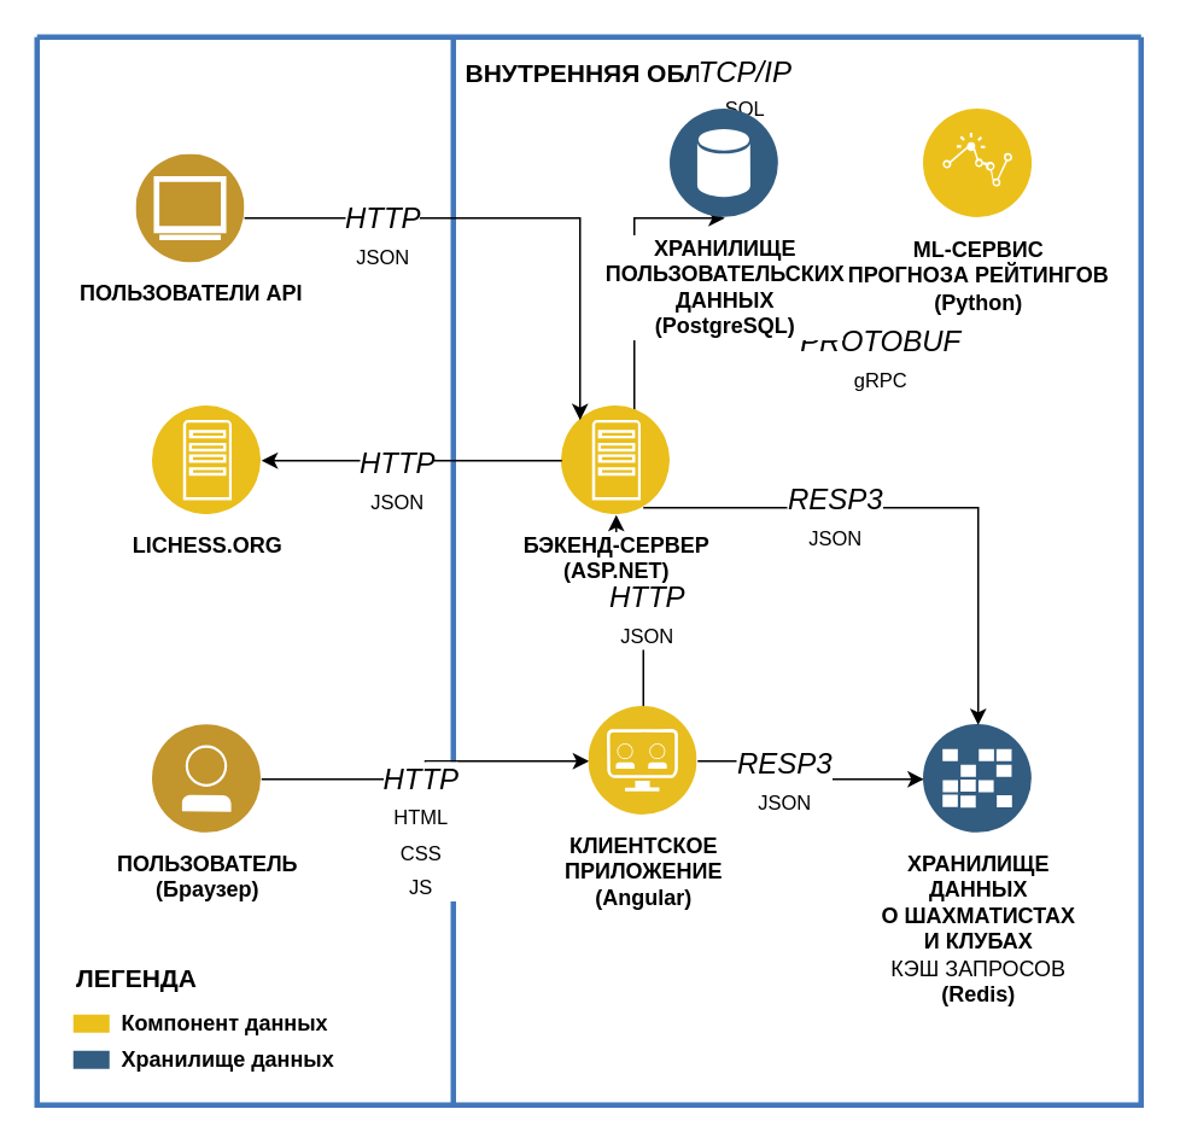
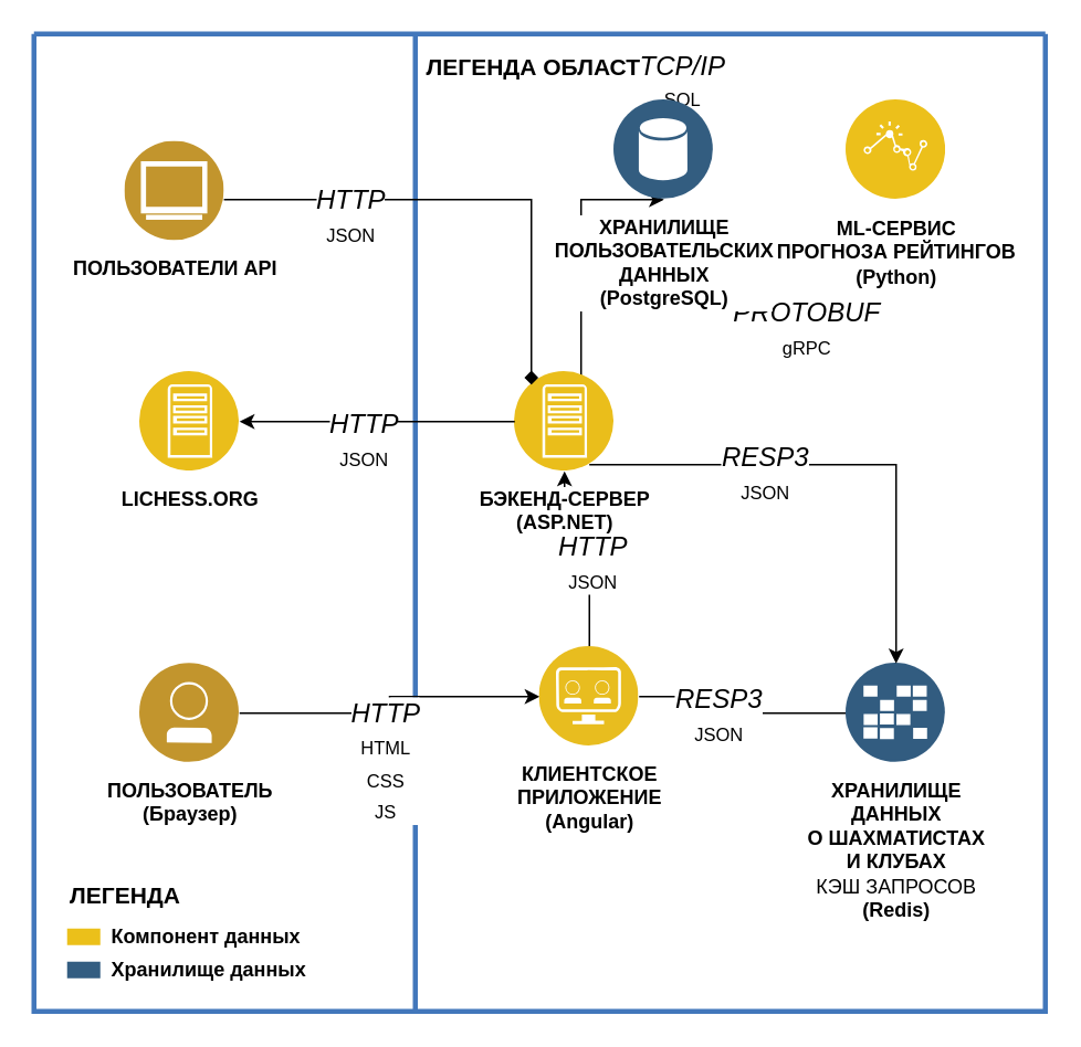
- <mxCell id="6" value="ВНУТРЕННЯЯ ОБЛАСТЬ" style="text;html=1;align=left;verticalAlign=middle;fontColor=default;shadow=0;dashed=0;strokeColor=none;fillColor=none;labelBackgroundColor=none;fontStyle=1;fontSize=14;spacingLeft=5;" parent="2" vertex="1"><mxGeometry x="230" y="10" width="150" height="20" as="geometry" /></mxCell>
+ <mxCell id="6" value="ЛЕГЕНДА ОБЛАСТЬ" style="text;html=1;align=left;verticalAlign=middle;fontColor=default;shadow=0;dashed=0;strokeColor=none;fillColor=none;labelBackgroundColor=none;fontStyle=1;fontSize=14;spacingLeft=5;" parent="2" vertex="1"><mxGeometry x="230" y="10" width="150" height="20" as="geometry" /></mxCell>
- <mxCell id="26" style="edgeStyle=orthogonalEdgeStyle;rounded=0;orthogonalLoop=1;jettySize=auto;html=1;" parent="2" source="29" target="17" edge="1"><mxGeometry relative="1" as="geometry"><mxPoint x="125.0" y="100.059" as="sourcePoint" /><Array as="points"><mxPoint x="300" y="100" /></Array></mxGeometry></mxCell>
+ <mxCell id="26" style="edgeStyle=orthogonalEdgeStyle;rounded=0;orthogonalLoop=1;jettySize=auto;html=1;endArrow=diamond;" parent="2" source="29" target="17" edge="1"><mxGeometry relative="1" as="geometry"><mxPoint x="125.0" y="100.059" as="sourcePoint" /><Array as="points"><mxPoint x="300" y="100" /></Array></mxGeometry></mxCell>
- <mxCell id="18" style="edgeStyle=orthogonalEdgeStyle;rounded=0;orthogonalLoop=1;jettySize=auto;html=1;fontColor=default;fontStyle=1" parent="2" source="20" target="23" edge="1"><mxGeometry relative="1" as="geometry" /></mxCell>
+ <mxCell id="18" style="edgeStyle=orthogonalEdgeStyle;rounded=0;orthogonalLoop=1;jettySize=auto;html=1;fontColor=default;fontStyle=1;endArrow=none;" parent="2" source="20" target="23" edge="1"><mxGeometry relative="1" as="geometry" /></mxCell>
